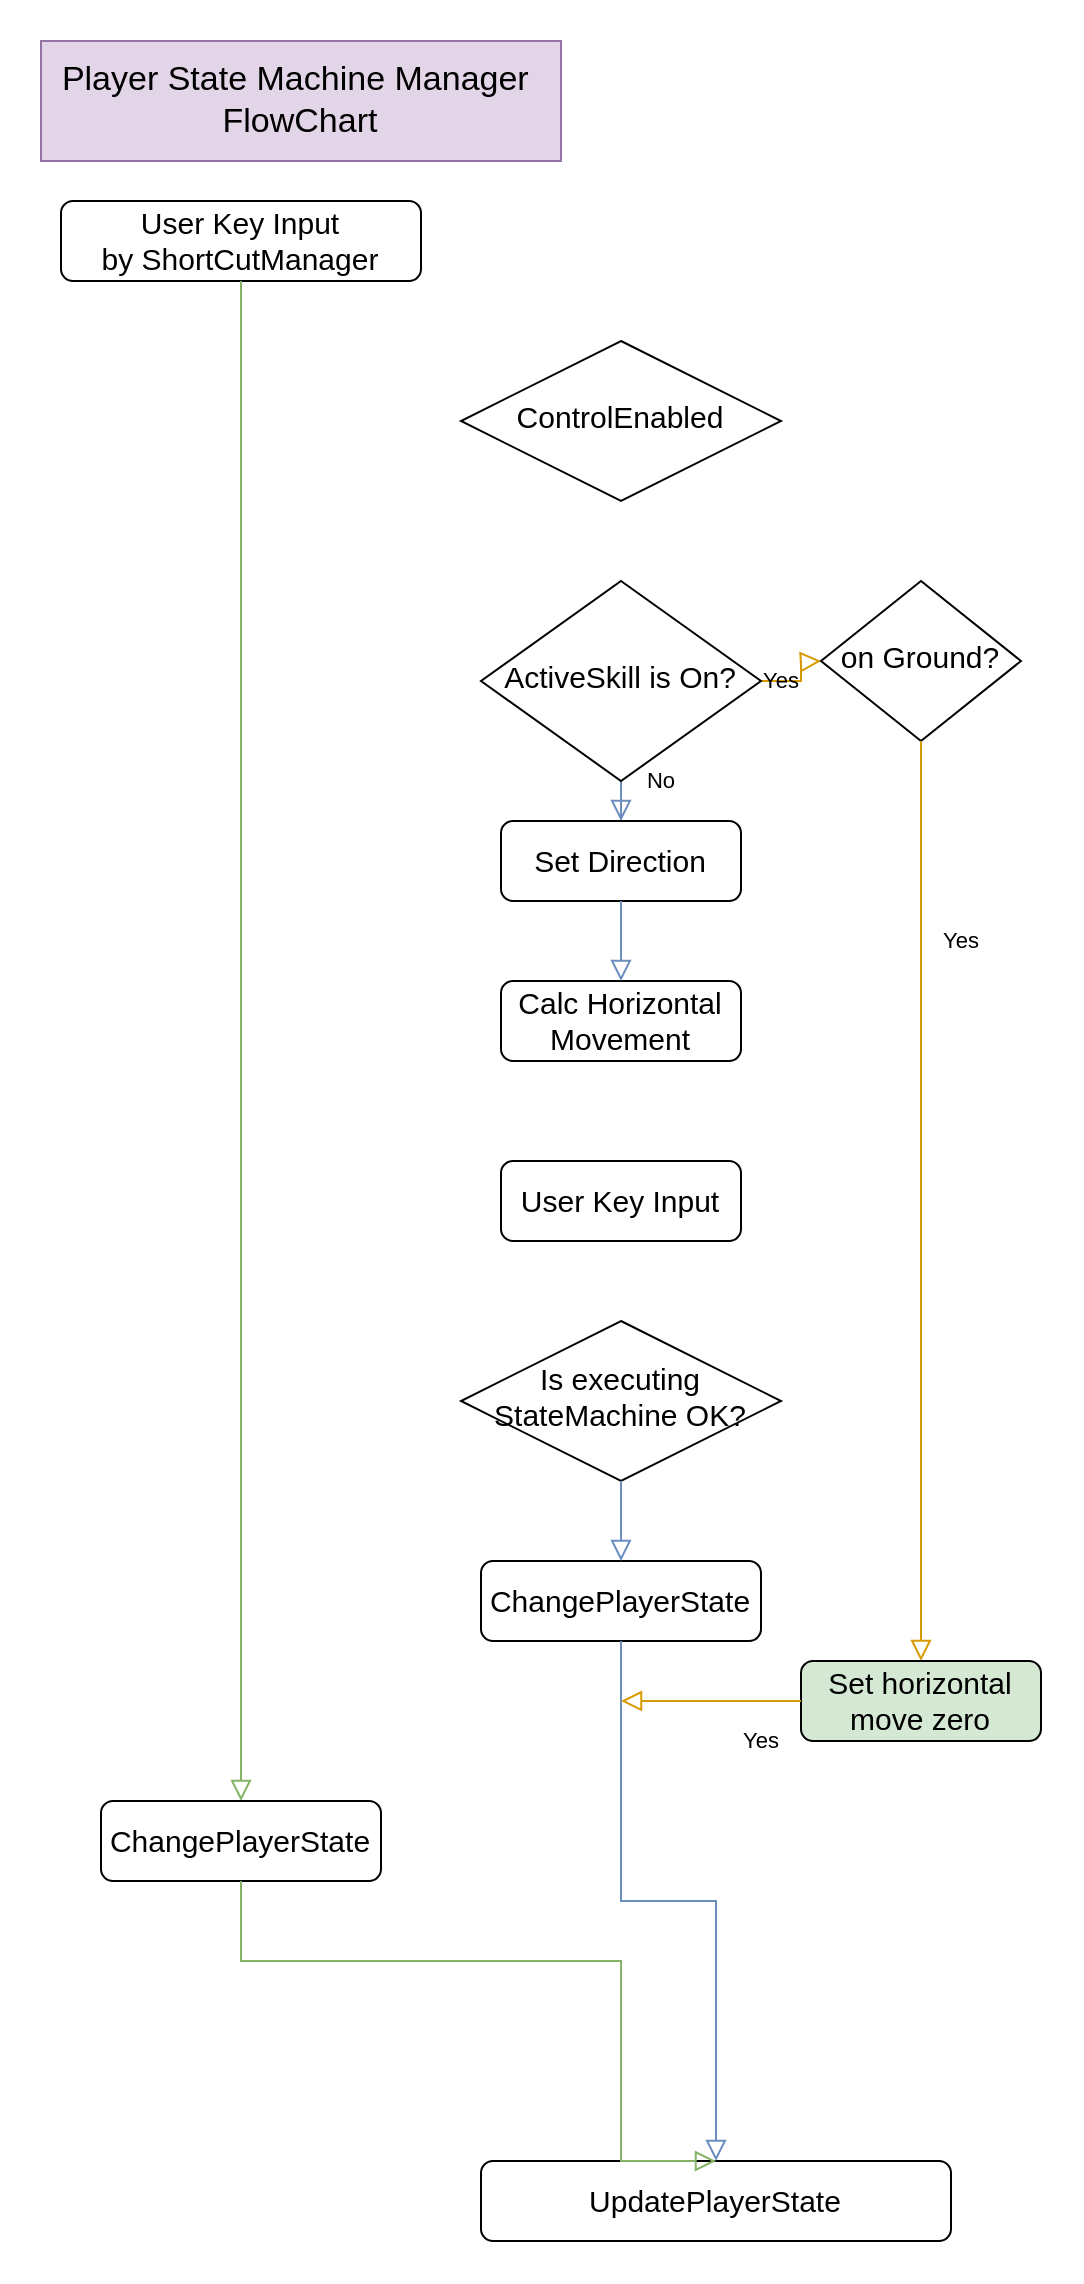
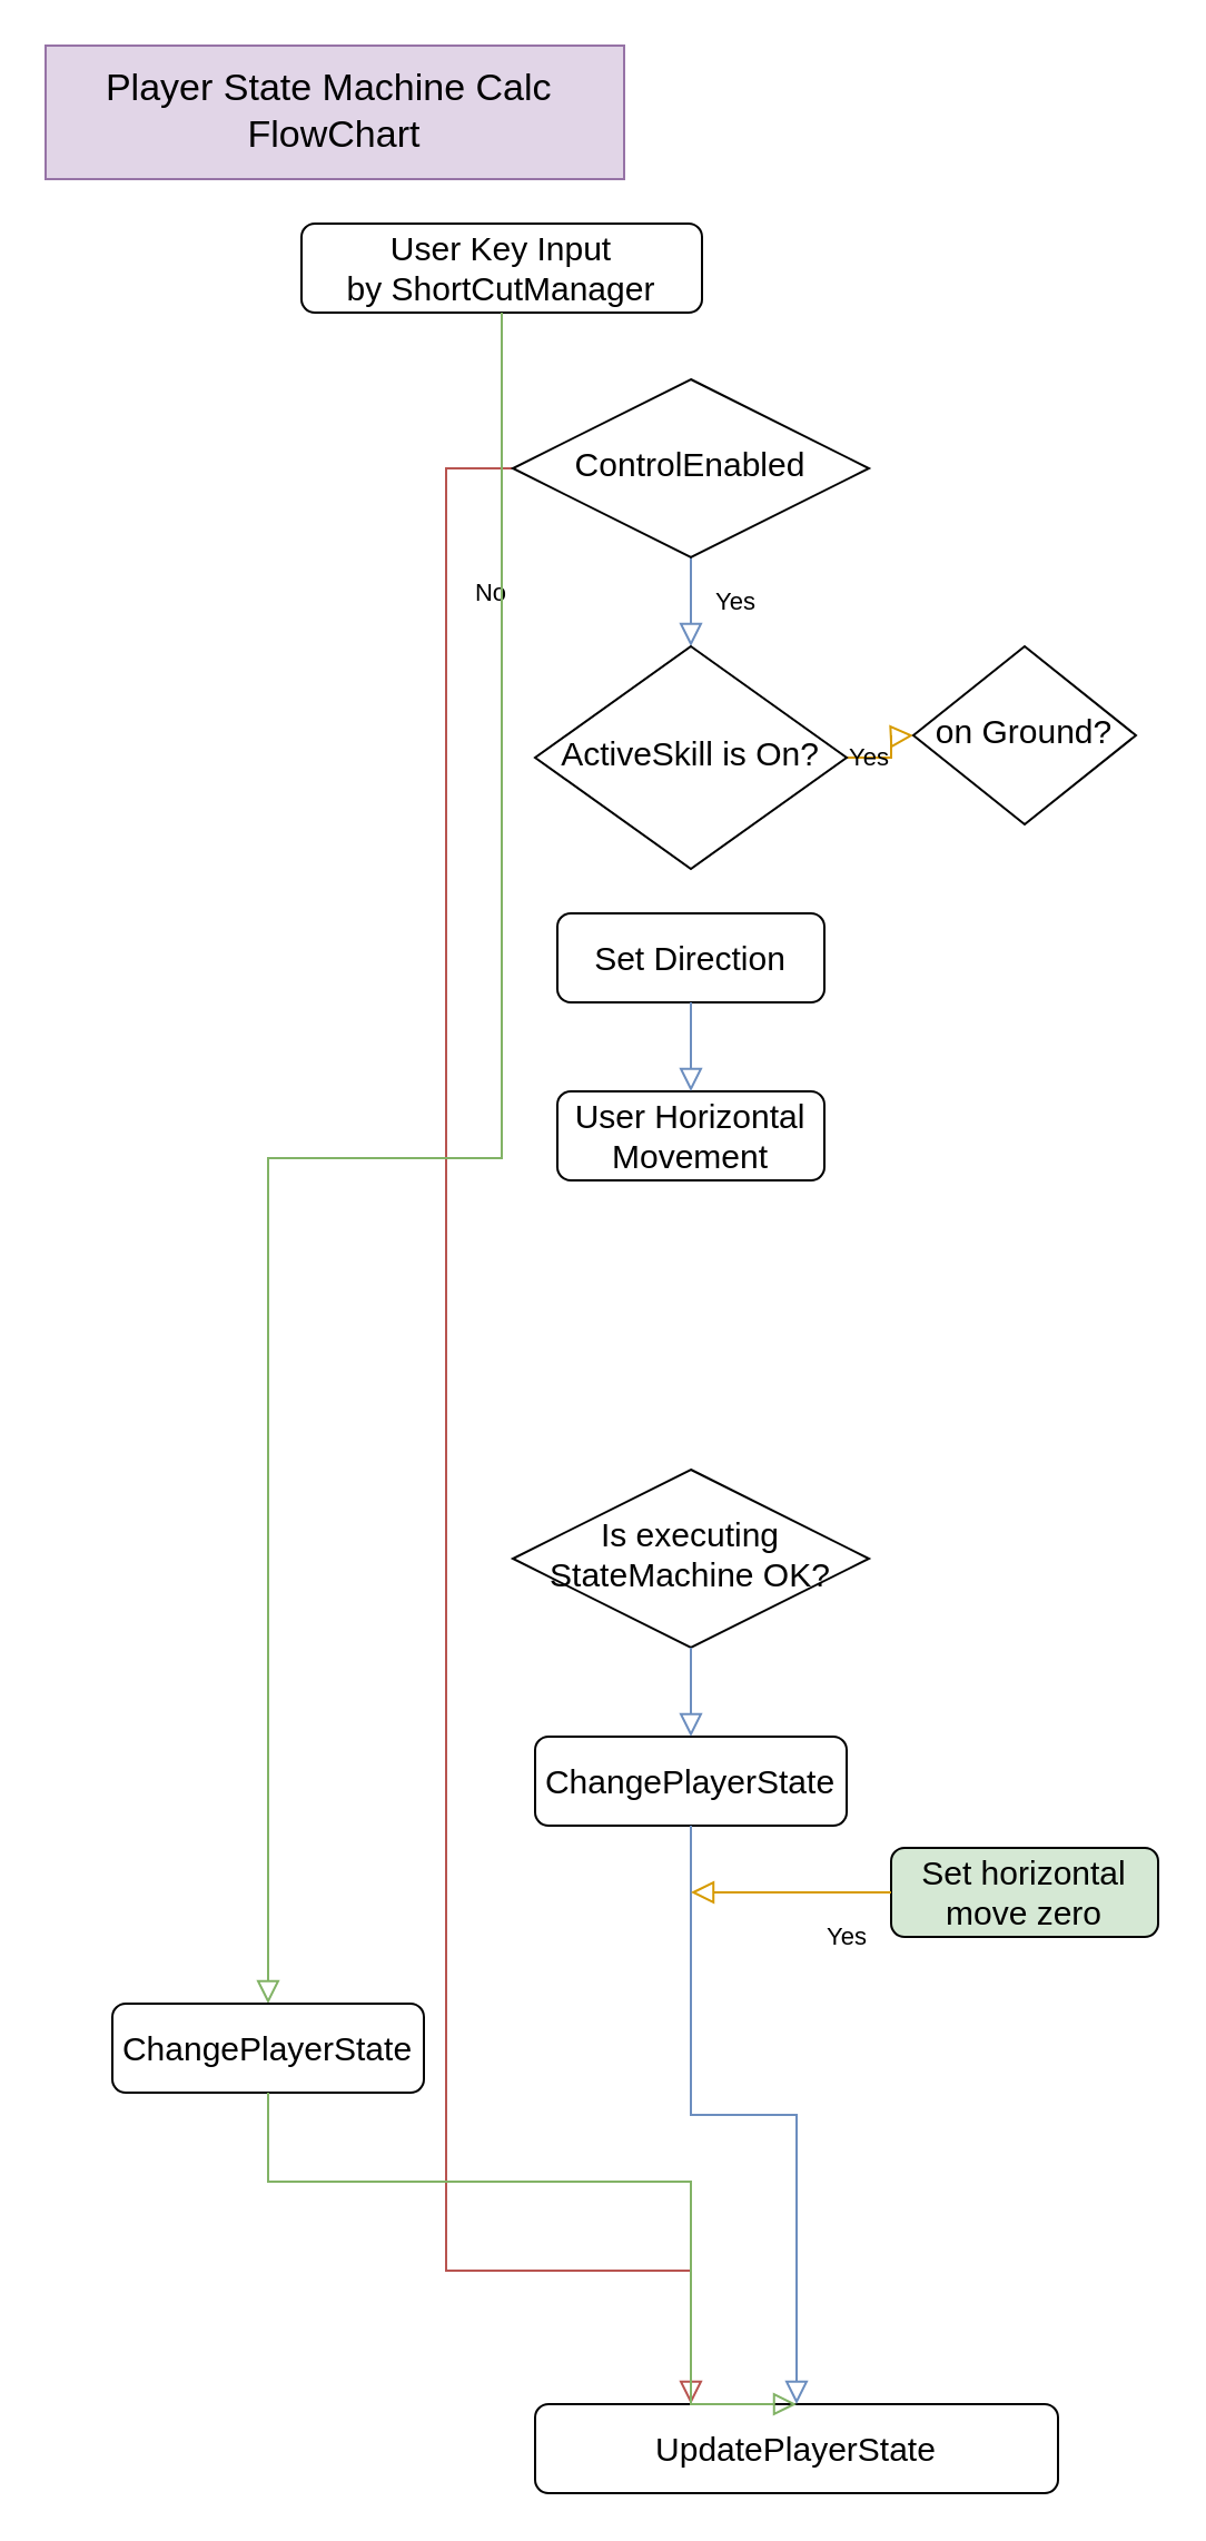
- <mxCell id="25" value="Player State Machine Manager&amp;nbsp;&lt;br style=&quot;font-size: 17px&quot;&gt;FlowChart" style="rounded=0;whiteSpace=wrap;html=1;fontSize=17;fillColor=#e1d5e7;strokeColor=#9673a6;" parent="1" vertex="1"><mxGeometry width="260" height="60" as="geometry" x="20" y="20" /></mxCell>
+ <mxCell id="25" value="Player State Machine Calc&amp;nbsp;&lt;br style=&quot;font-size: 17px&quot;&gt;FlowChart" style="rounded=0;whiteSpace=wrap;html=1;fontSize=17;fillColor=#e1d5e7;strokeColor=#9673a6;" parent="1" vertex="1"><mxGeometry width="260" height="60" as="geometry" x="20" y="20" /></mxCell>
- <mxCell id="2" value="User Key Input&lt;br style=&quot;font-size: 15px&quot;&gt;by ShortCutManager" style="rounded=1;whiteSpace=wrap;html=1;fontSize=15;glass=0;strokeWidth=1;shadow=0;" parent="1" vertex="1"><mxGeometry x="30" y="100" width="180" height="40" as="geometry" /></mxCell>
+ <mxCell id="2" value="User Key Input&lt;br style=&quot;font-size: 15px&quot;&gt;by ShortCutManager" style="rounded=1;whiteSpace=wrap;html=1;fontSize=15;glass=0;strokeWidth=1;shadow=0;" parent="1" vertex="1"><mxGeometry x="135" y="100" width="180" height="40" as="geometry" /></mxCell>
+ <mxCell id="3" value="Yes" style="rounded=0;html=1;jettySize=auto;orthogonalLoop=1;fontSize=11;endArrow=block;endFill=0;endSize=8;strokeWidth=1;shadow=0;labelBackgroundColor=none;edgeStyle=orthogonalEdgeStyle;fillColor=#dae8fc;strokeColor=#6c8ebf;" parent="1" source="5" target="8" edge="1"><mxGeometry y="20" relative="1" as="geometry"><mxPoint as="offset" /></mxGeometry></mxCell>
- <mxCell id="6" value="No" style="rounded=0;html=1;jettySize=auto;orthogonalLoop=1;fontSize=11;endArrow=block;endFill=0;endSize=8;strokeWidth=1;shadow=0;labelBackgroundColor=none;edgeStyle=orthogonalEdgeStyle;fillColor=#dae8fc;strokeColor=#6c8ebf;" parent="1" source="8" target="9" edge="1"><mxGeometry x="0.333" y="20" relative="1" as="geometry"><mxPoint as="offset" /></mxGeometry></mxCell>
- <mxCell id="10" value="Calc Horizontal Movement" style="rounded=1;whiteSpace=wrap;html=1;fontSize=15;glass=0;strokeWidth=1;shadow=0;" parent="1" vertex="1"><mxGeometry x="250" y="490" width="120" height="40" as="geometry" /></mxCell>
+ <mxCell id="10" value="User Horizontal Movement" style="rounded=1;whiteSpace=wrap;html=1;fontSize=15;glass=0;strokeWidth=1;shadow=0;" parent="1" vertex="1"><mxGeometry x="250" y="490" width="120" height="40" as="geometry" /></mxCell>
- <mxCell id="13" value="Yes" style="edgeStyle=orthogonalEdgeStyle;rounded=0;html=1;jettySize=auto;orthogonalLoop=1;fontSize=11;endArrow=block;endFill=0;endSize=8;strokeWidth=1;shadow=0;labelBackgroundColor=none;exitX=0.5;exitY=1;exitDx=0;exitDy=0;entryX=0.5;entryY=0;entryDx=0;entryDy=0;fillColor=#ffe6cc;strokeColor=#d79b00;" parent="1" source="12" target="14" edge="1"><mxGeometry x="-0.565" y="20" relative="1" as="geometry"><mxPoint as="offset" /><mxPoint x="370" y="340" as="sourcePoint" /><mxPoint x="460" y="990" as="targetPoint" /><Array as="points" /></mxGeometry></mxCell>
- <mxCell id="17" value="User Key Input" style="rounded=1;whiteSpace=wrap;html=1;fontSize=15;glass=0;strokeWidth=1;shadow=0;" parent="1" vertex="1"><mxGeometry x="250" y="580" width="120" height="40" as="geometry" /></mxCell>
+ <mxCell id="4" value="No" style="edgeStyle=orthogonalEdgeStyle;rounded=0;html=1;jettySize=auto;orthogonalLoop=1;fontSize=11;endArrow=block;endFill=0;endSize=8;strokeWidth=1;shadow=0;labelBackgroundColor=none;exitX=0;exitY=0.5;exitDx=0;exitDy=0;fillColor=#f8cecc;strokeColor=#b85450;" parent="1" source="5" target="21" edge="1"><mxGeometry x="-0.83" y="20" relative="1" as="geometry"><mxPoint as="offset" /><mxPoint x="310" y="980" as="targetPoint" /><Array as="points"><mxPoint x="200" y="210" /><mxPoint x="200" y="1020" /><mxPoint x="310" y="1020" /></Array></mxGeometry></mxCell>
